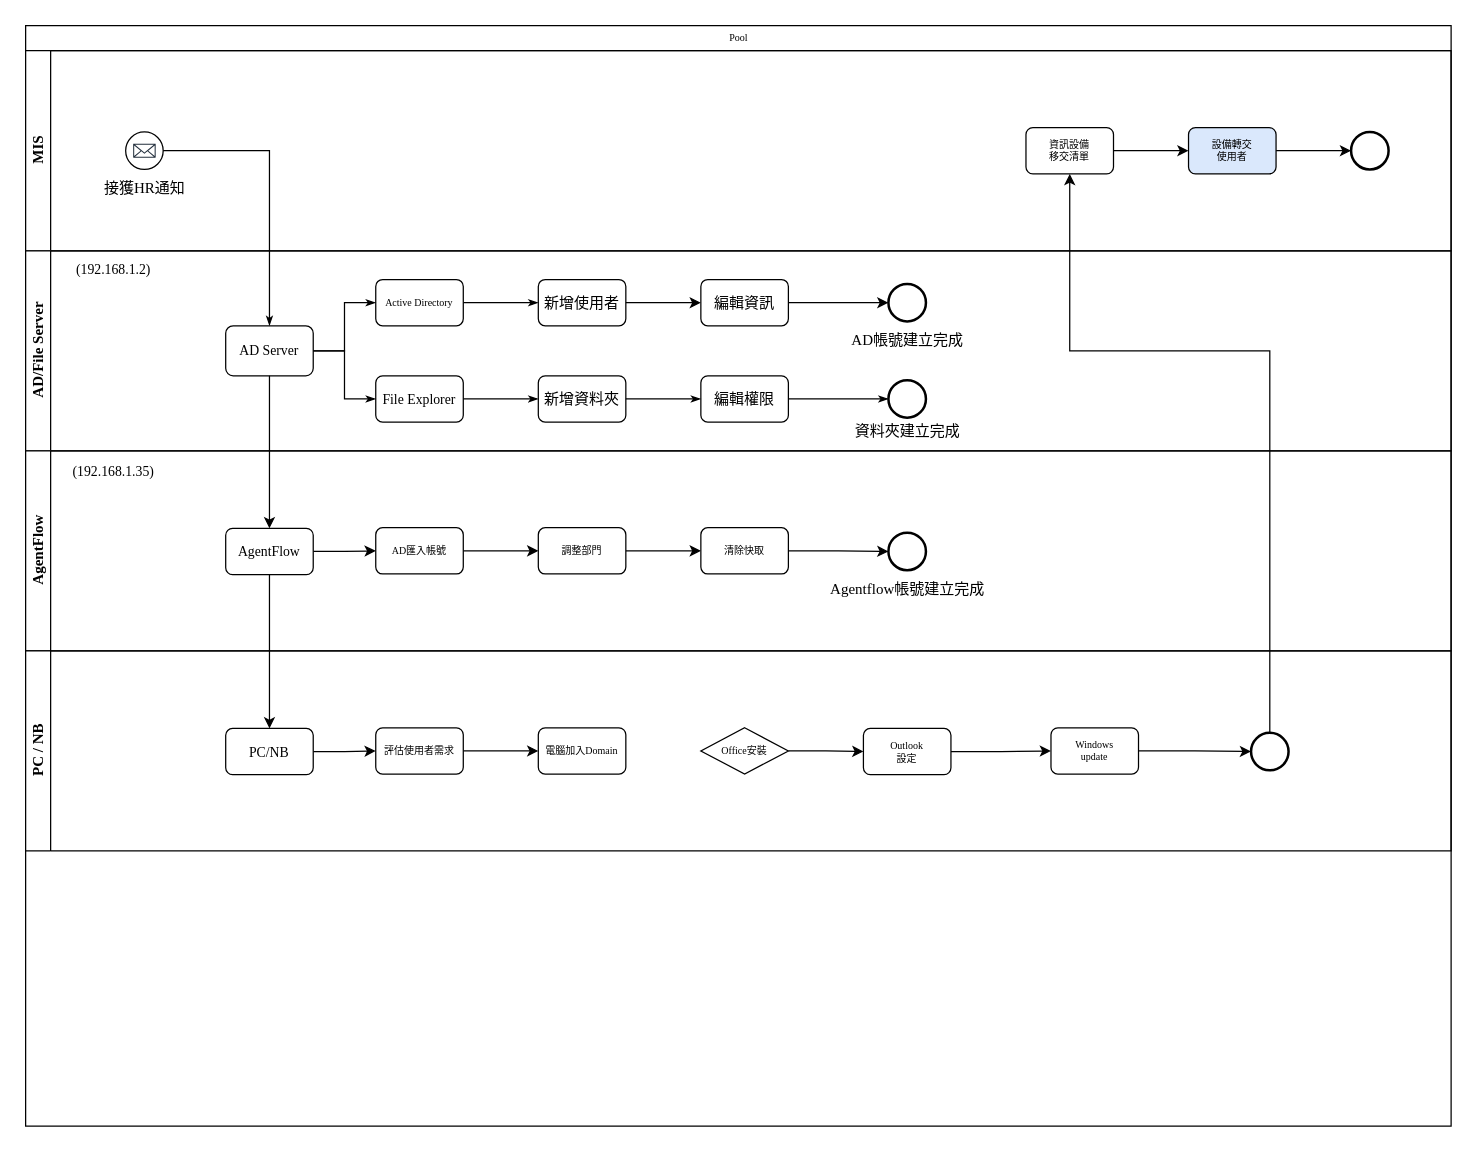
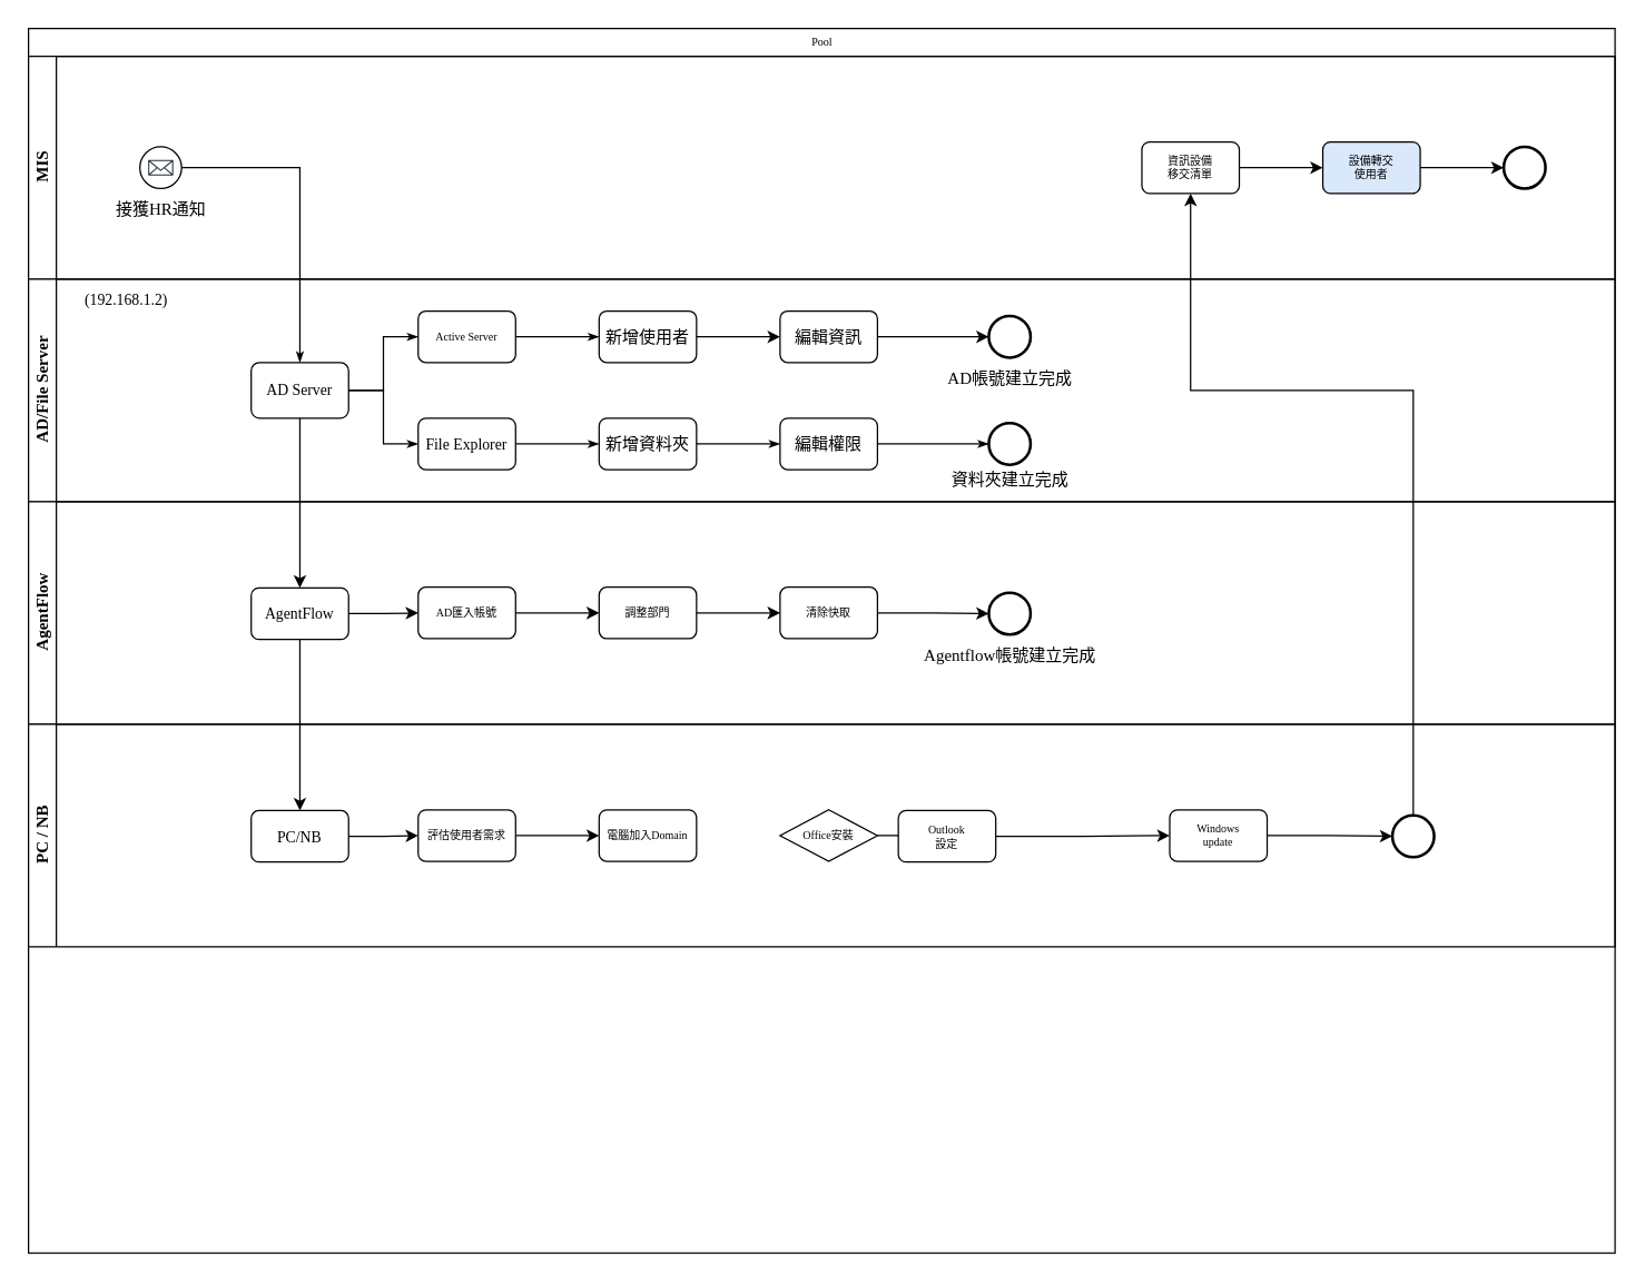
- <mxCell id="15" value="&lt;font&gt;Active Directory&lt;/font&gt;" style="rounded=1;whiteSpace=wrap;html=1;shadow=0;labelBackgroundColor=none;strokeWidth=1;fontFamily=Verdana;fontSize=8;align=center;fontStyle=0" vertex="1" parent="12"><mxGeometry x="280" y="23" width="70" height="37" as="geometry" /></mxCell>
+ <mxCell id="15" value="&lt;font&gt;Active Server&lt;/font&gt;" style="rounded=1;whiteSpace=wrap;html=1;shadow=0;labelBackgroundColor=none;strokeWidth=1;fontFamily=Verdana;fontSize=8;align=center;fontStyle=0" vertex="1" parent="12"><mxGeometry x="280" y="23" width="70" height="37" as="geometry" /></mxCell>
- <mxCell id="36" value="&lt;span style=&quot;&quot; lang=&quot;EN-US&quot;&gt;&lt;font style=&quot;font-size: 11px;&quot;&gt;(192.168.1.35)&lt;/font&gt;&lt;/span&gt;" style="text;html=1;align=center;verticalAlign=middle;resizable=0;points=[];autosize=1;strokeColor=none;fillColor=none;fontSize=11;fontFamily=Verdana;fontStyle=0" vertex="1" parent="33"><mxGeometry x="10" y="2" width="120" height="30" as="geometry" /></mxCell>
- <mxCell id="57" value="Outlook&lt;br&gt;設定" style="rounded=1;whiteSpace=wrap;html=1;shadow=0;labelBackgroundColor=none;strokeWidth=1;fontFamily=Verdana;fontSize=8;align=center;fontStyle=0" vertex="1" parent="47"><mxGeometry x="670" y="62" width="70" height="37" as="geometry" /></mxCell>
+ <mxCell id="57" value="Outlook&lt;br&gt;設定" style="rounded=1;whiteSpace=wrap;html=1;shadow=0;labelBackgroundColor=none;strokeWidth=1;fontFamily=Verdana;fontSize=8;align=center;fontStyle=0" vertex="1" parent="47"><mxGeometry x="625" y="62" width="70" height="37" as="geometry" /></mxCell>
